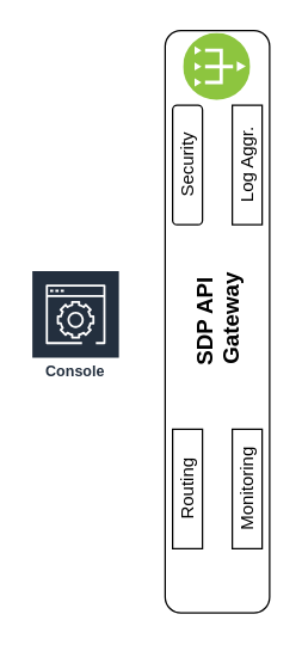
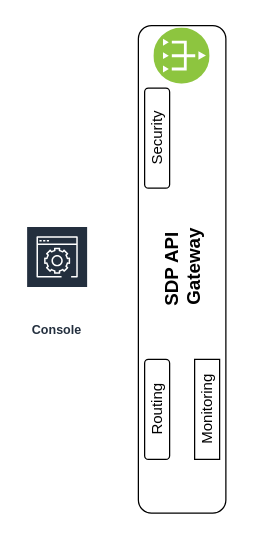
- <mxCell id="7" value="Log Aggr." style="rounded=0;whiteSpace=wrap;html=1;horizontal=0;" vertex="1" parent="1"><mxGeometry x="155" y="70" width="20" height="80" as="geometry" /></mxCell>
- <mxCell id="3" value="&lt;br&gt;&lt;br&gt;&lt;br&gt;Console" style="outlineConnect=0;fontColor=#232F3E;gradientColor=none;strokeColor=#ffffff;fillColor=#232F3E;dashed=0;verticalLabelPosition=middle;verticalAlign=middle;align=center;html=1;whiteSpace=wrap;fontSize=10;fontStyle=1;spacing=3;shape=mxgraph.aws4.productIcon;prIcon=mxgraph.aws4.management_console;labelPosition=center;" vertex="1" parent="1"><mxGeometry x="20" y="180" width="60" height="100" as="geometry" /></mxCell>
+ <mxCell id="3" value="&lt;br&gt;&lt;br&gt;&lt;br&gt;Console" style="outlineConnect=0;fontColor=#232F3E;gradientColor=none;strokeColor=#ffffff;fillColor=#232F3E;dashed=0;verticalLabelPosition=middle;verticalAlign=middle;align=center;html=1;whiteSpace=wrap;fontSize=10;fontStyle=1;spacing=3;shape=mxgraph.aws4.productIcon;prIcon=mxgraph.aws4.management_console;labelPosition=center;" vertex="1" parent="1"><mxGeometry x="20" y="180" width="50" height="130" as="geometry" /></mxCell>
- <mxCell id="6" value="Routing" style="rounded=0;whiteSpace=wrap;html=1;horizontal=0;" vertex="1" parent="1"><mxGeometry x="115" y="287" width="20" height="80" as="geometry" /></mxCell>
+ <mxCell id="6" value="Routing" style="whiteSpace=wrap;html=1;horizontal=0;rounded=1;" vertex="1" parent="1"><mxGeometry x="115" y="287" width="20" height="80" as="geometry" /></mxCell>
